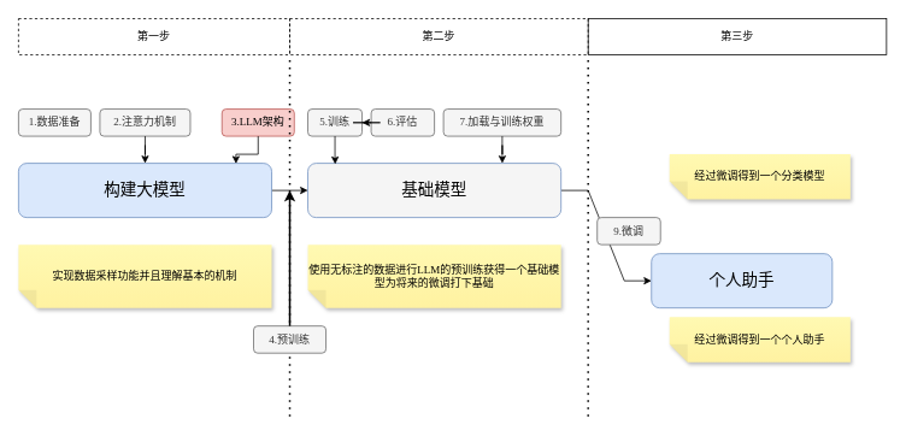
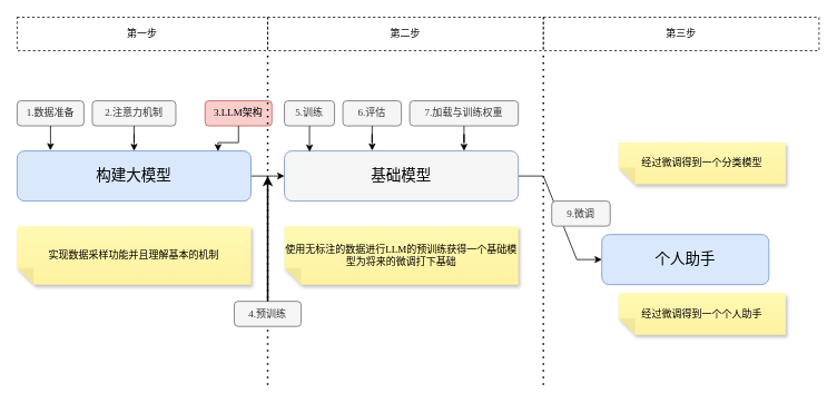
- <mxCell id="23" value="第三步" style="rounded=0;whiteSpace=wrap;html=1;align=center;verticalAlign=middle;fontFamily=Maple Mono NF CN;fontSize=12;fillColor=none;dashed=0;labelBackgroundColor=none;" vertex="1" parent="1"><mxGeometry x="650" y="20" width="330" height="40" as="geometry" /></mxCell>
+ <mxCell id="23" value="第三步" style="rounded=0;whiteSpace=wrap;html=1;align=center;verticalAlign=middle;fontFamily=Maple Mono NF CN;fontSize=12;fillColor=none;dashed=1;labelBackgroundColor=none;" vertex="1" parent="1"><mxGeometry x="650" y="20" width="330" height="40" as="geometry" /></mxCell>
- <mxCell id="17" style="edgeStyle=orthogonalEdgeStyle;rounded=0;orthogonalLoop=1;jettySize=auto;html=1;fontFamily=Maple Mono NF CN;fontSize=12;fontColor=default;labelBackgroundColor=none;" edge="1" parent="1" source="15" target="13"><mxGeometry relative="1" as="geometry" /></mxCell>
+ <mxCell id="17" style="edgeStyle=orthogonalEdgeStyle;rounded=0;orthogonalLoop=1;jettySize=auto;html=1;entryX=0.375;entryY=-0.008;entryDx=0;entryDy=0;entryPerimeter=0;fontFamily=Maple Mono NF CN;fontSize=12;fontColor=default;labelBackgroundColor=none;" edge="1" parent="1" source="15" target="5"><mxGeometry relative="1" as="geometry" /></mxCell>
+ <mxCell id="10" style="edgeStyle=orthogonalEdgeStyle;rounded=0;orthogonalLoop=1;jettySize=auto;html=1;entryX=0.142;entryY=-0.012;entryDx=0;entryDy=0;entryPerimeter=0;fontFamily=Maple Mono NF CN;fontSize=12;fontColor=default;labelBackgroundColor=none;" edge="1" parent="1" source="7" target="3"><mxGeometry relative="1" as="geometry" /></mxCell>
